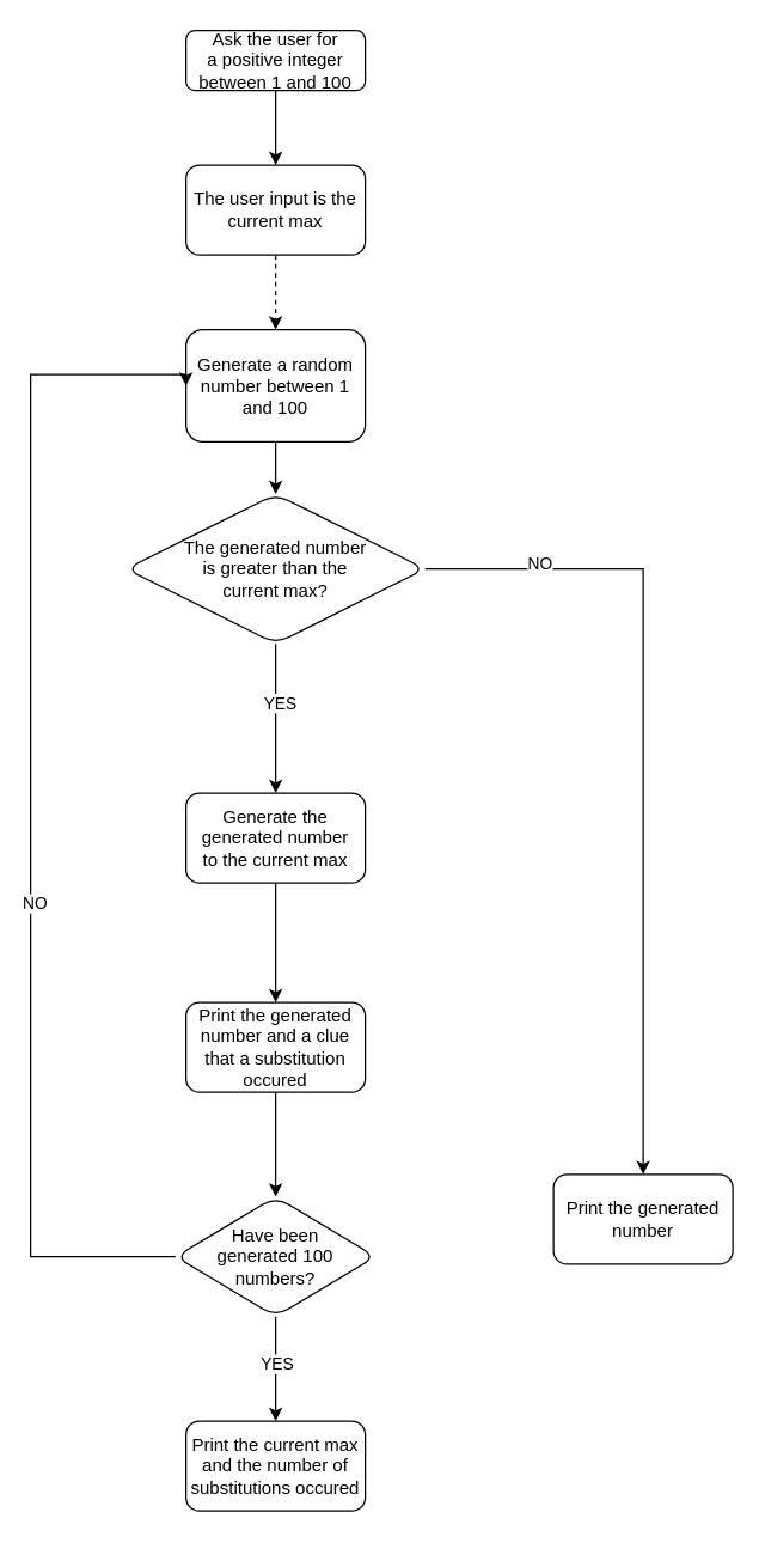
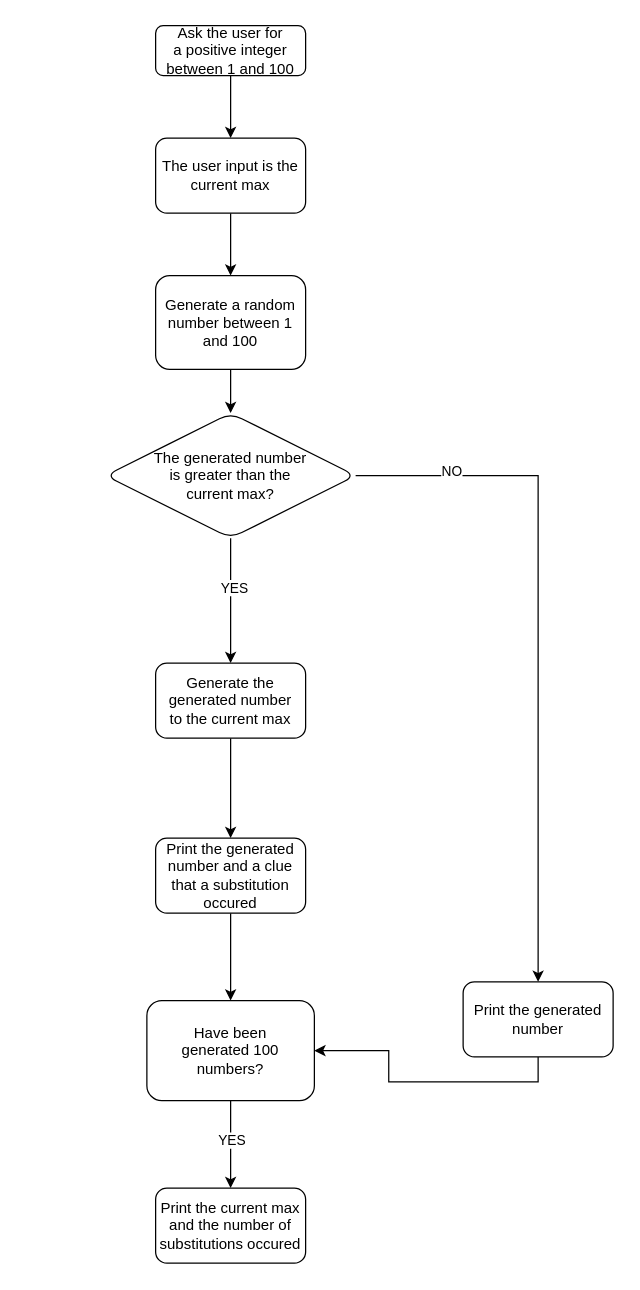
- <mxCell id="4" value="" style="edgeStyle=orthogonalEdgeStyle;rounded=0;orthogonalLoop=1;jettySize=auto;html=1;dashed=1;" edge="1" parent="1" source="5" target="7"><mxGeometry relative="1" as="geometry" /></mxCell>
+ <mxCell id="4" value="" style="edgeStyle=orthogonalEdgeStyle;rounded=0;orthogonalLoop=1;jettySize=auto;html=1;" edge="1" parent="1" source="5" target="7"><mxGeometry relative="1" as="geometry" /></mxCell>
- <mxCell id="17" style="edgeStyle=orthogonalEdgeStyle;rounded=0;orthogonalLoop=1;jettySize=auto;html=1;exitX=0;exitY=0.5;exitDx=0;exitDy=0;entryX=0;entryY=0.5;entryDx=0;entryDy=0;" edge="1" parent="1" source="21" target="7"><mxGeometry relative="1" as="geometry"><Array as="points"><mxPoint x="20" y="840" /><mxPoint x="20" y="250" /></Array></mxGeometry></mxCell>
- <mxCell id="18" value="NO" style="edgeLabel;html=1;align=center;verticalAlign=middle;resizable=0;points=[];" vertex="1" connectable="0" parent="17"><mxGeometry x="-0.163" y="-2" relative="1" as="geometry"><mxPoint as="offset" /></mxGeometry></mxCell>
- <mxCell id="21" value="Have been&lt;div&gt;generated 100&lt;/div&gt;&lt;div&gt;numbers?&lt;/div&gt;" style="rhombus;whiteSpace=wrap;html=1;rounded=1;glass=0;strokeWidth=1;shadow=0;" vertex="1" parent="1"><mxGeometry x="117" y="800" width="134" height="80" as="geometry" /></mxCell>
+ <mxCell id="21" value="Have been&lt;div&gt;generated 100&lt;/div&gt;&lt;div&gt;numbers?&lt;/div&gt;" style="whiteSpace=wrap;html=1;glass=0;strokeWidth=1;shadow=0;rounded=1;" vertex="1" parent="1"><mxGeometry x="117" y="800" width="134" height="80" as="geometry" /></mxCell>
+ <mxCell id="22" style="edgeStyle=orthogonalEdgeStyle;rounded=0;orthogonalLoop=1;jettySize=auto;html=1;exitX=0.5;exitY=1;exitDx=0;exitDy=0;entryX=1;entryY=0.5;entryDx=0;entryDy=0;" edge="1" parent="1" source="23" target="21"><mxGeometry relative="1" as="geometry" /></mxCell>
